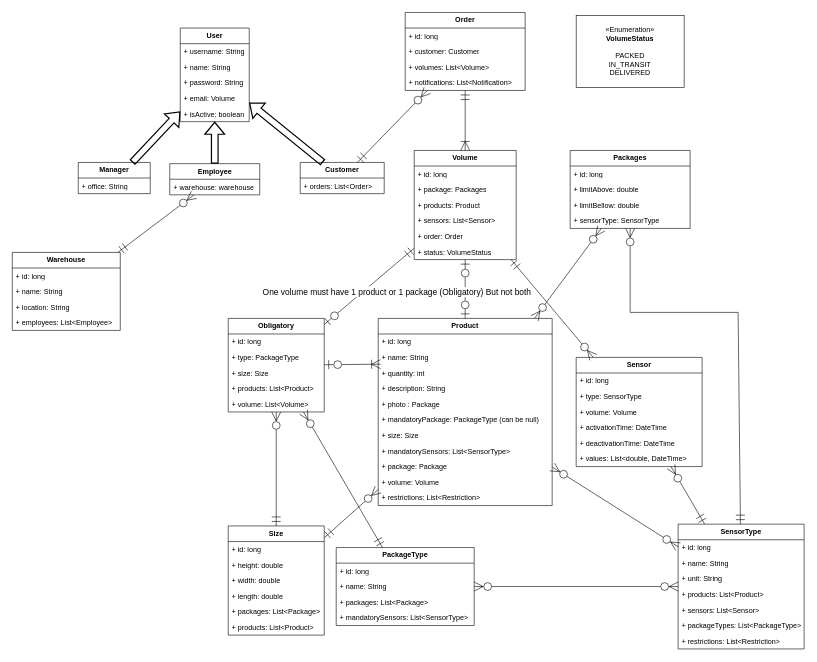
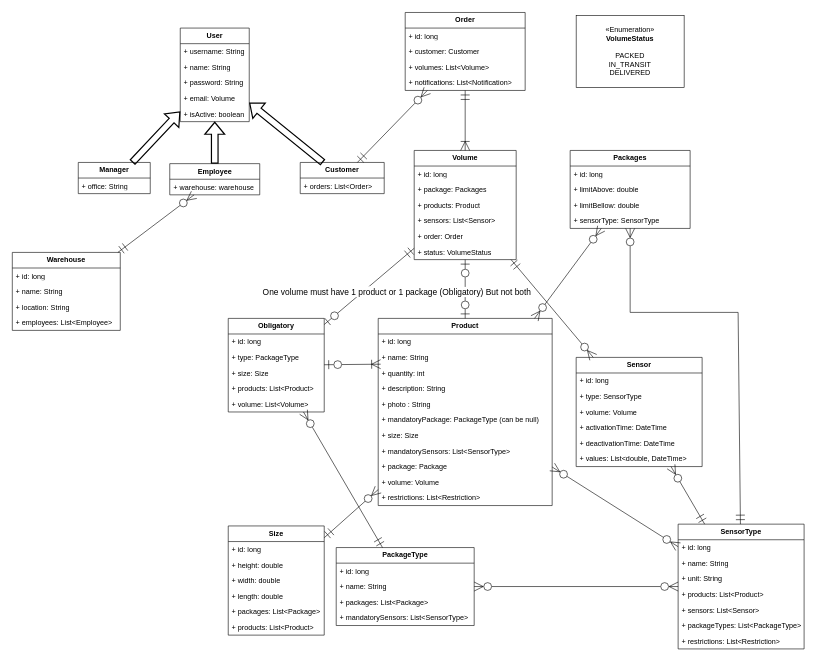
- <mxCell id="34" value="+ photo : Package" style="text;strokeColor=none;fillColor=none;align=left;verticalAlign=top;spacingLeft=4;spacingRight=4;overflow=hidden;rotatable=0;points=[[0,0.5],[1,0.5]];portConstraint=eastwest;whiteSpace=wrap;html=1;" parent="29" vertex="1"><mxGeometry y="130" width="290" height="26" as="geometry" /></mxCell>
+ <mxCell id="34" value="+ photo : String" style="text;strokeColor=none;fillColor=none;align=left;verticalAlign=top;spacingLeft=4;spacingRight=4;overflow=hidden;rotatable=0;points=[[0,0.5],[1,0.5]];portConstraint=eastwest;whiteSpace=wrap;html=1;" parent="29" vertex="1"><mxGeometry y="130" width="290" height="26" as="geometry" /></mxCell>
- <mxCell id="98" value="" style="endArrow=ERmandOne;html=1;rounded=0;fontSize=12;startSize=13;endSize=13;startArrow=ERzeroToMany;startFill=0;endFill=0;" parent="1" source="23" target="61" edge="1"><mxGeometry relative="1" as="geometry"><mxPoint x="590" y="726" as="sourcePoint" /><mxPoint x="370" y="816" as="targetPoint" /></mxGeometry></mxCell>
